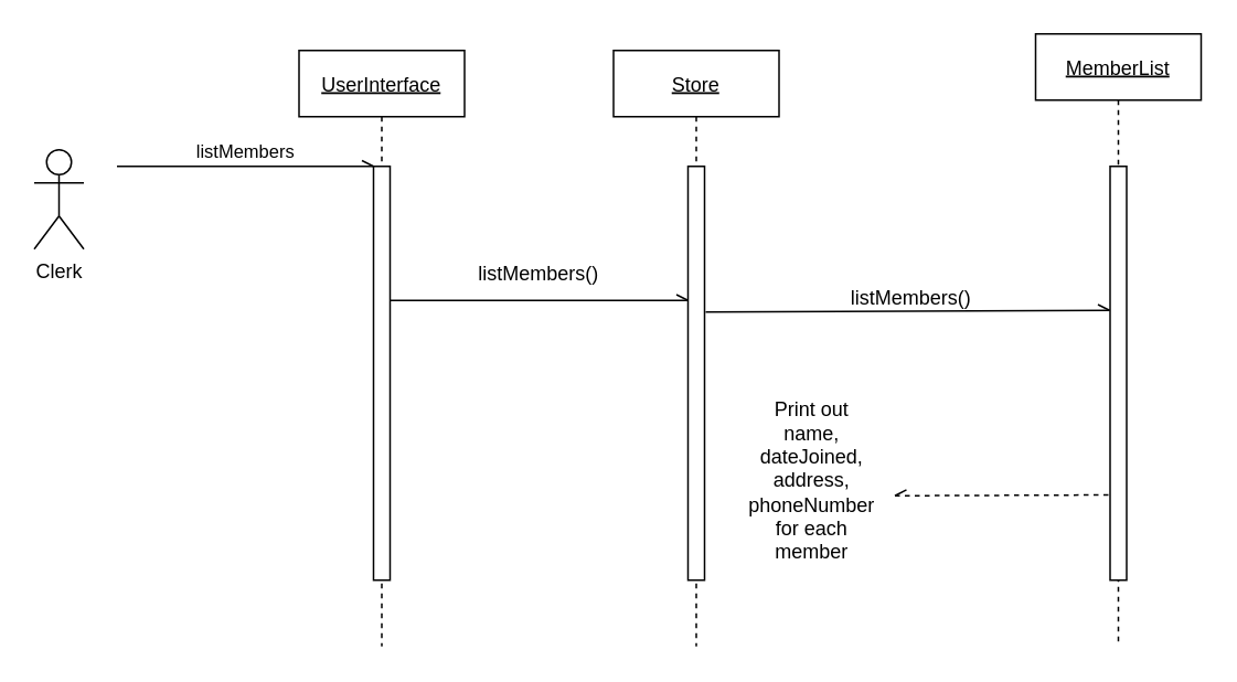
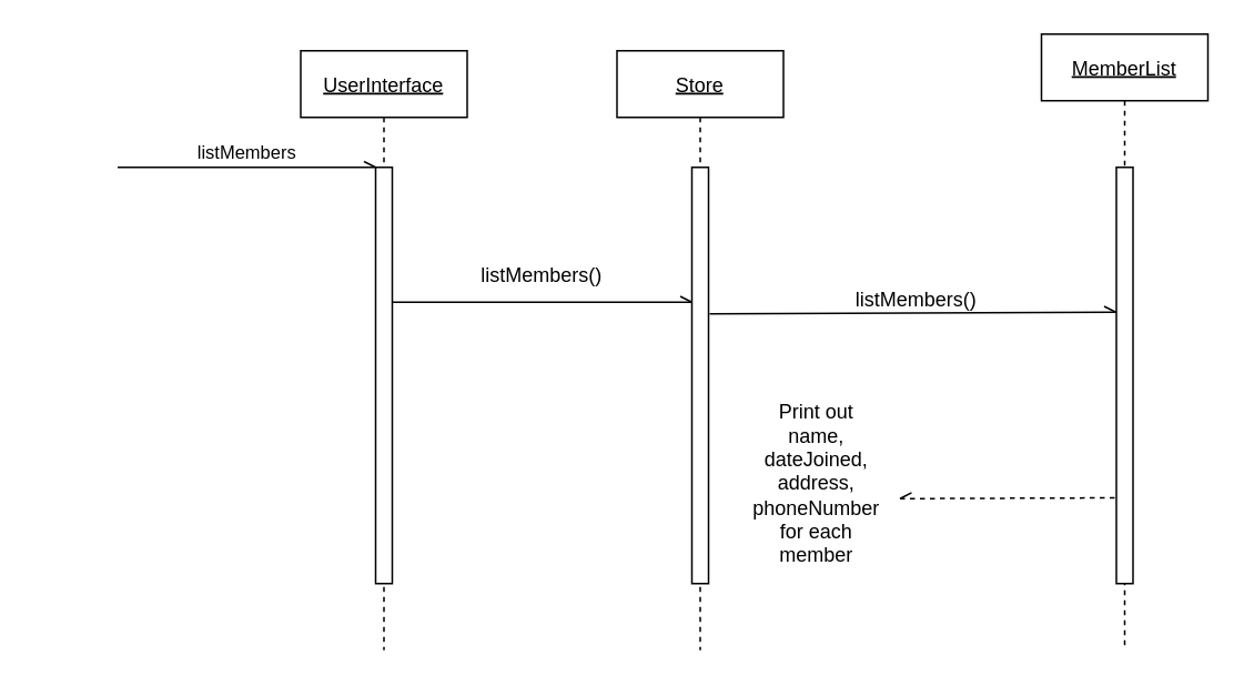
- <mxCell id="5" value="&lt;div&gt;Clerk&lt;/div&gt;" style="shape=umlActor;verticalLabelPosition=bottom;verticalAlign=top;html=1;outlineConnect=0;" parent="1" vertex="1"><mxGeometry x="20" y="90" width="30" height="60" as="geometry" /></mxCell>
